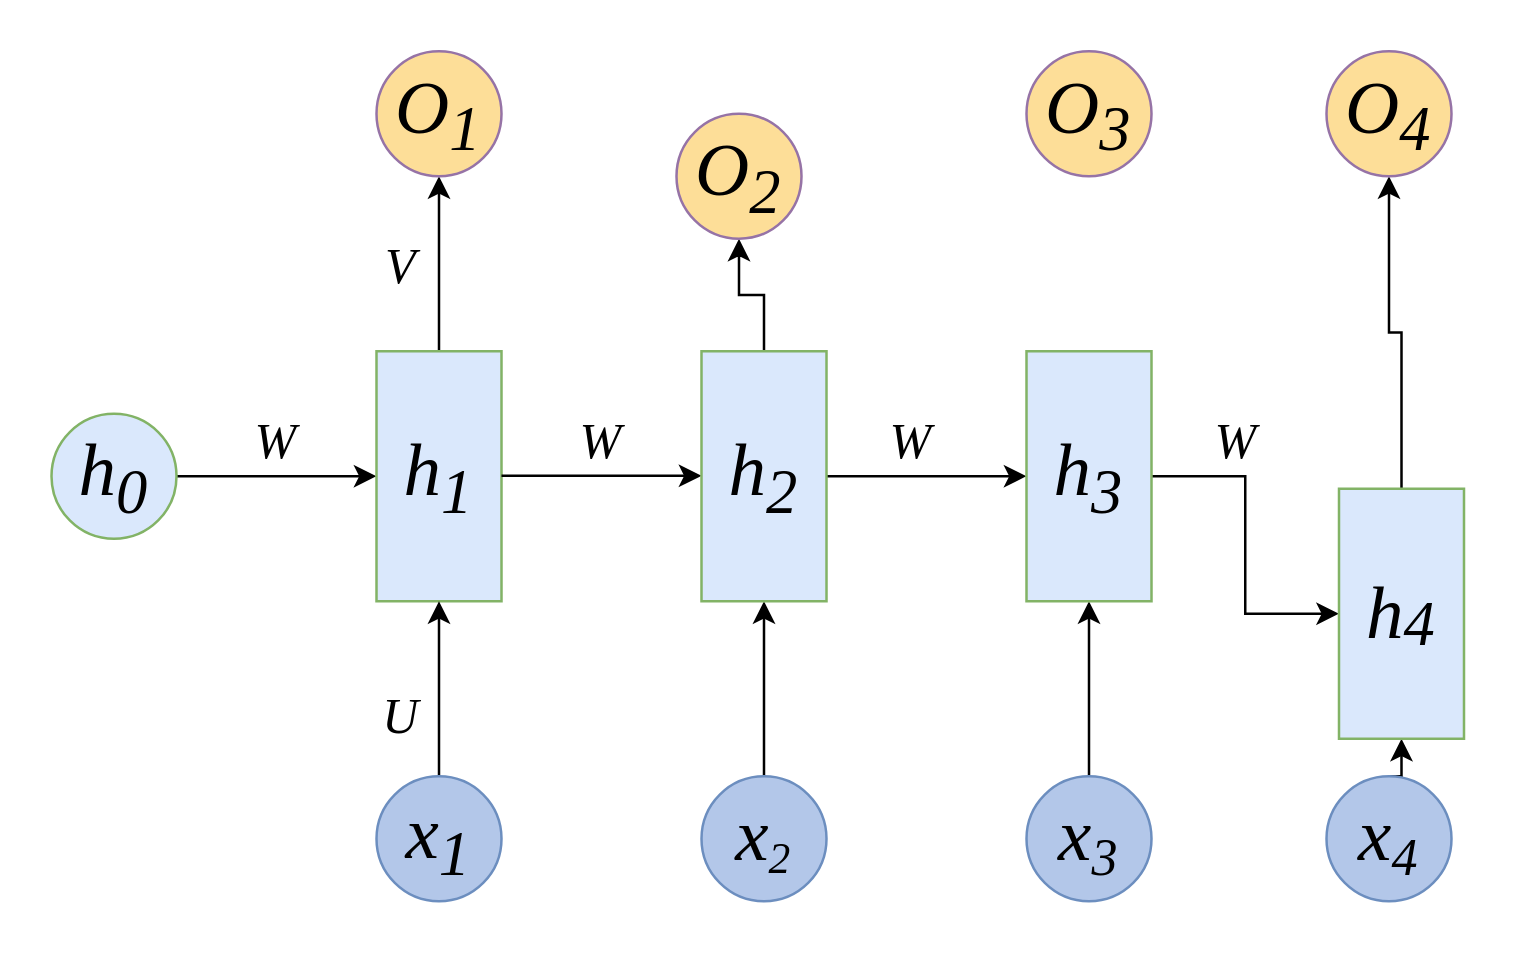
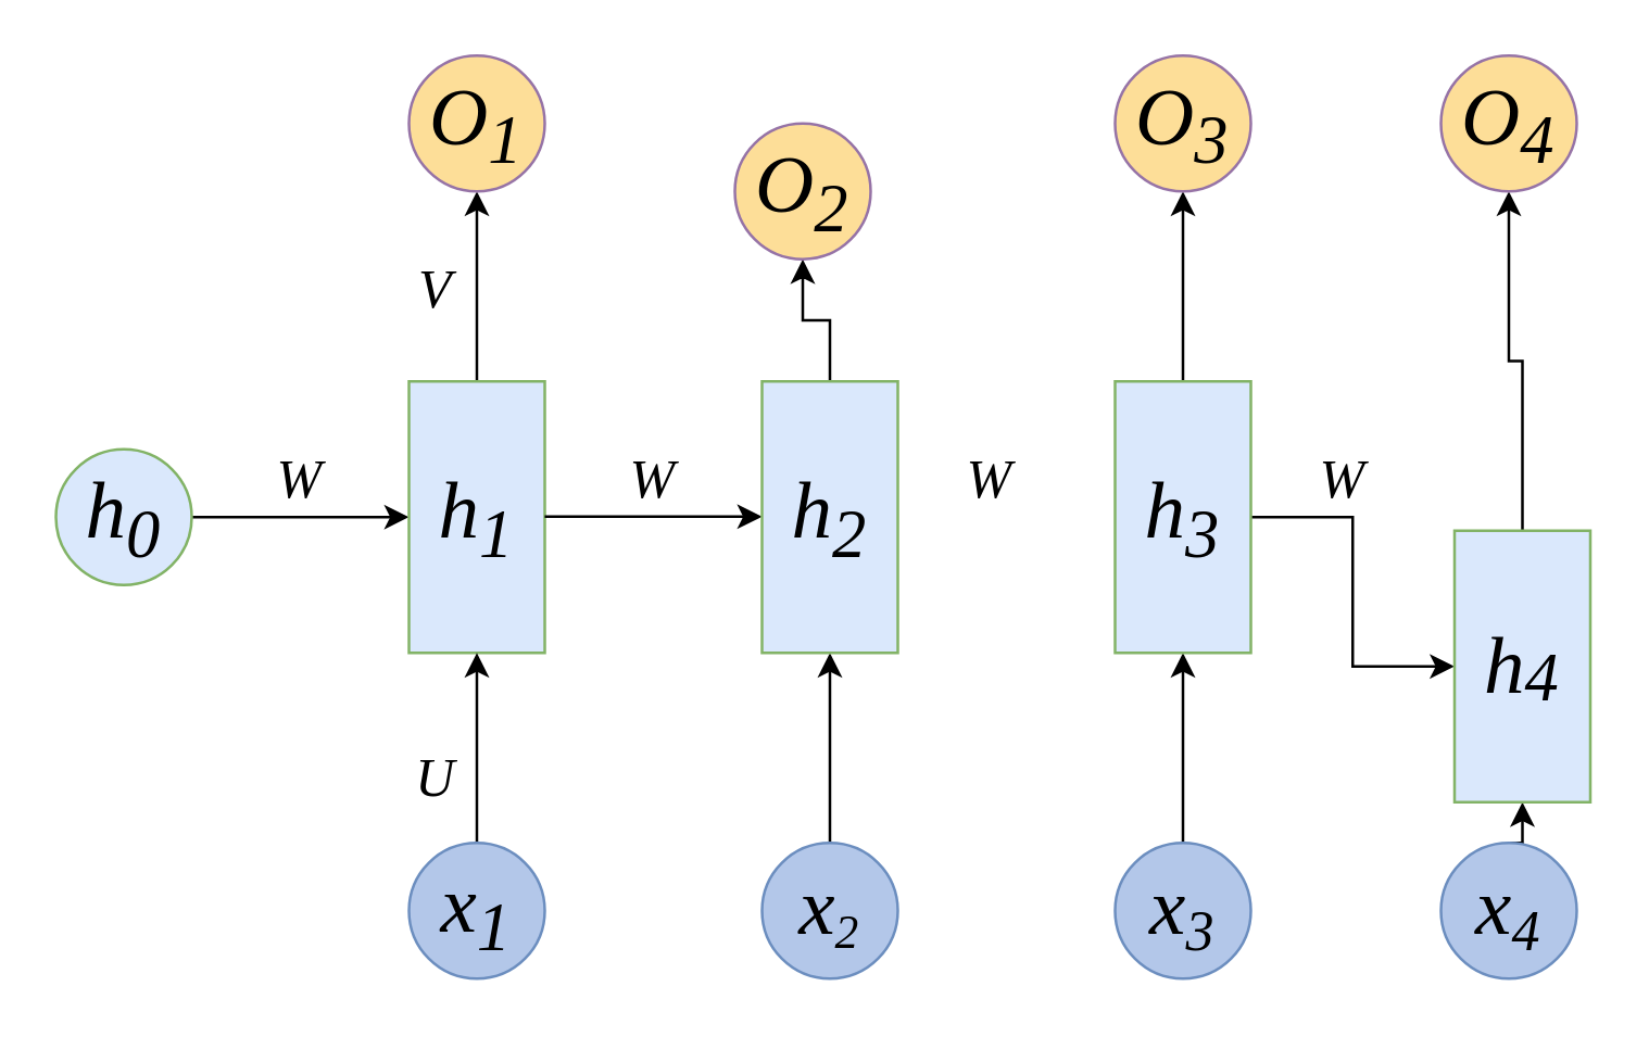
+ <mxCell id="24" style="edgeStyle=orthogonalEdgeStyle;rounded=0;orthogonalLoop=1;jettySize=auto;html=1;exitX=0.5;exitY=0;exitDx=0;exitDy=0;" edge="1" parent="1" source="25" target="31"><mxGeometry relative="1" as="geometry" /></mxCell>
- <mxCell id="20" style="edgeStyle=orthogonalEdgeStyle;rounded=0;orthogonalLoop=1;jettySize=auto;html=1;exitX=1;exitY=0.5;exitDx=0;exitDy=0;entryX=0;entryY=0.5;entryDx=0;entryDy=0;" parent="1" source="22" target="25" edge="1"><mxGeometry relative="1" as="geometry" /></mxCell>
